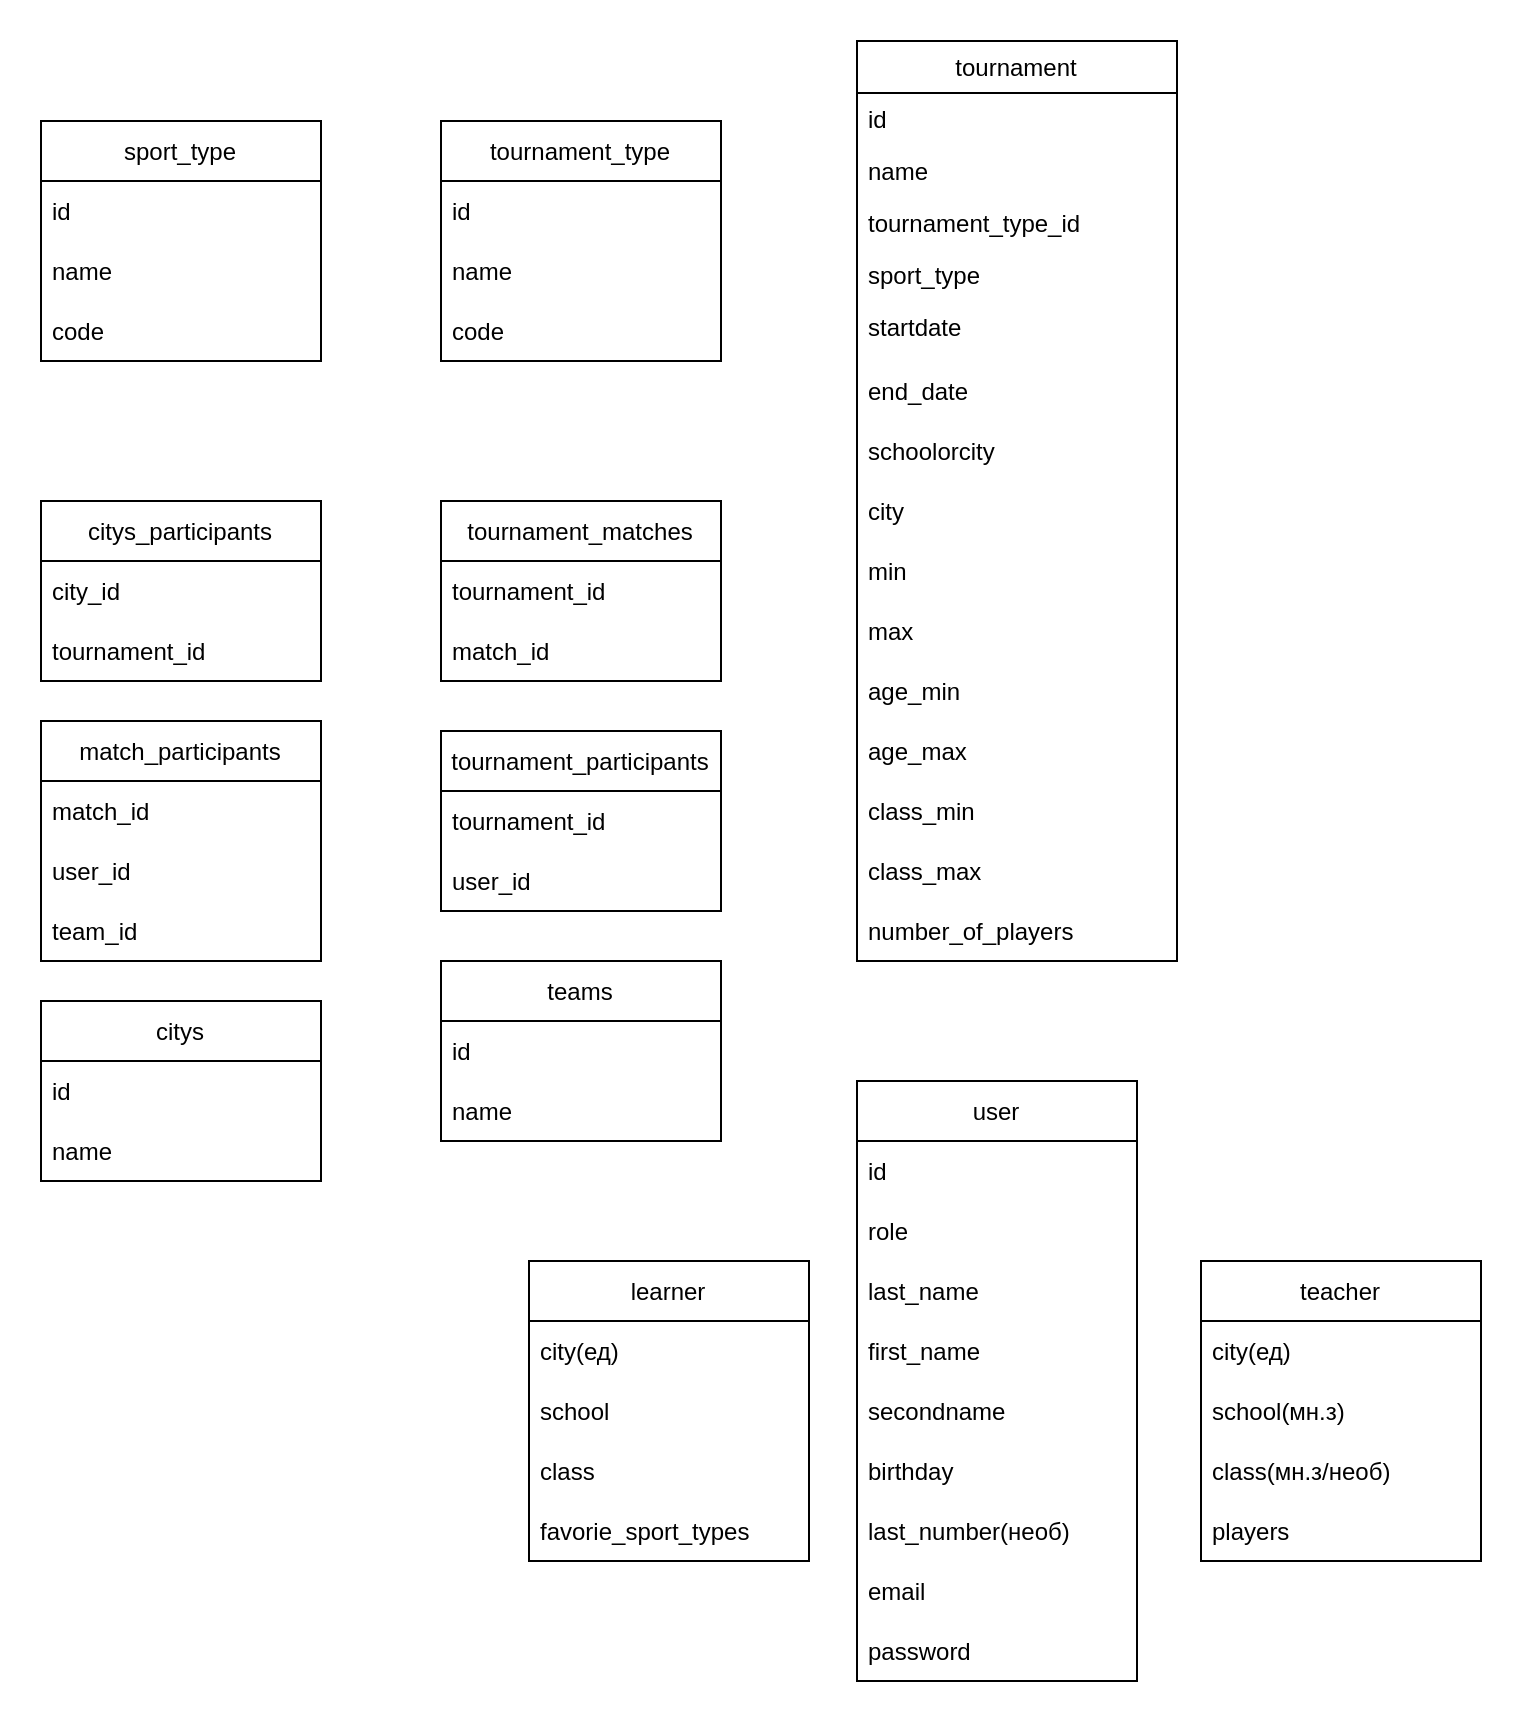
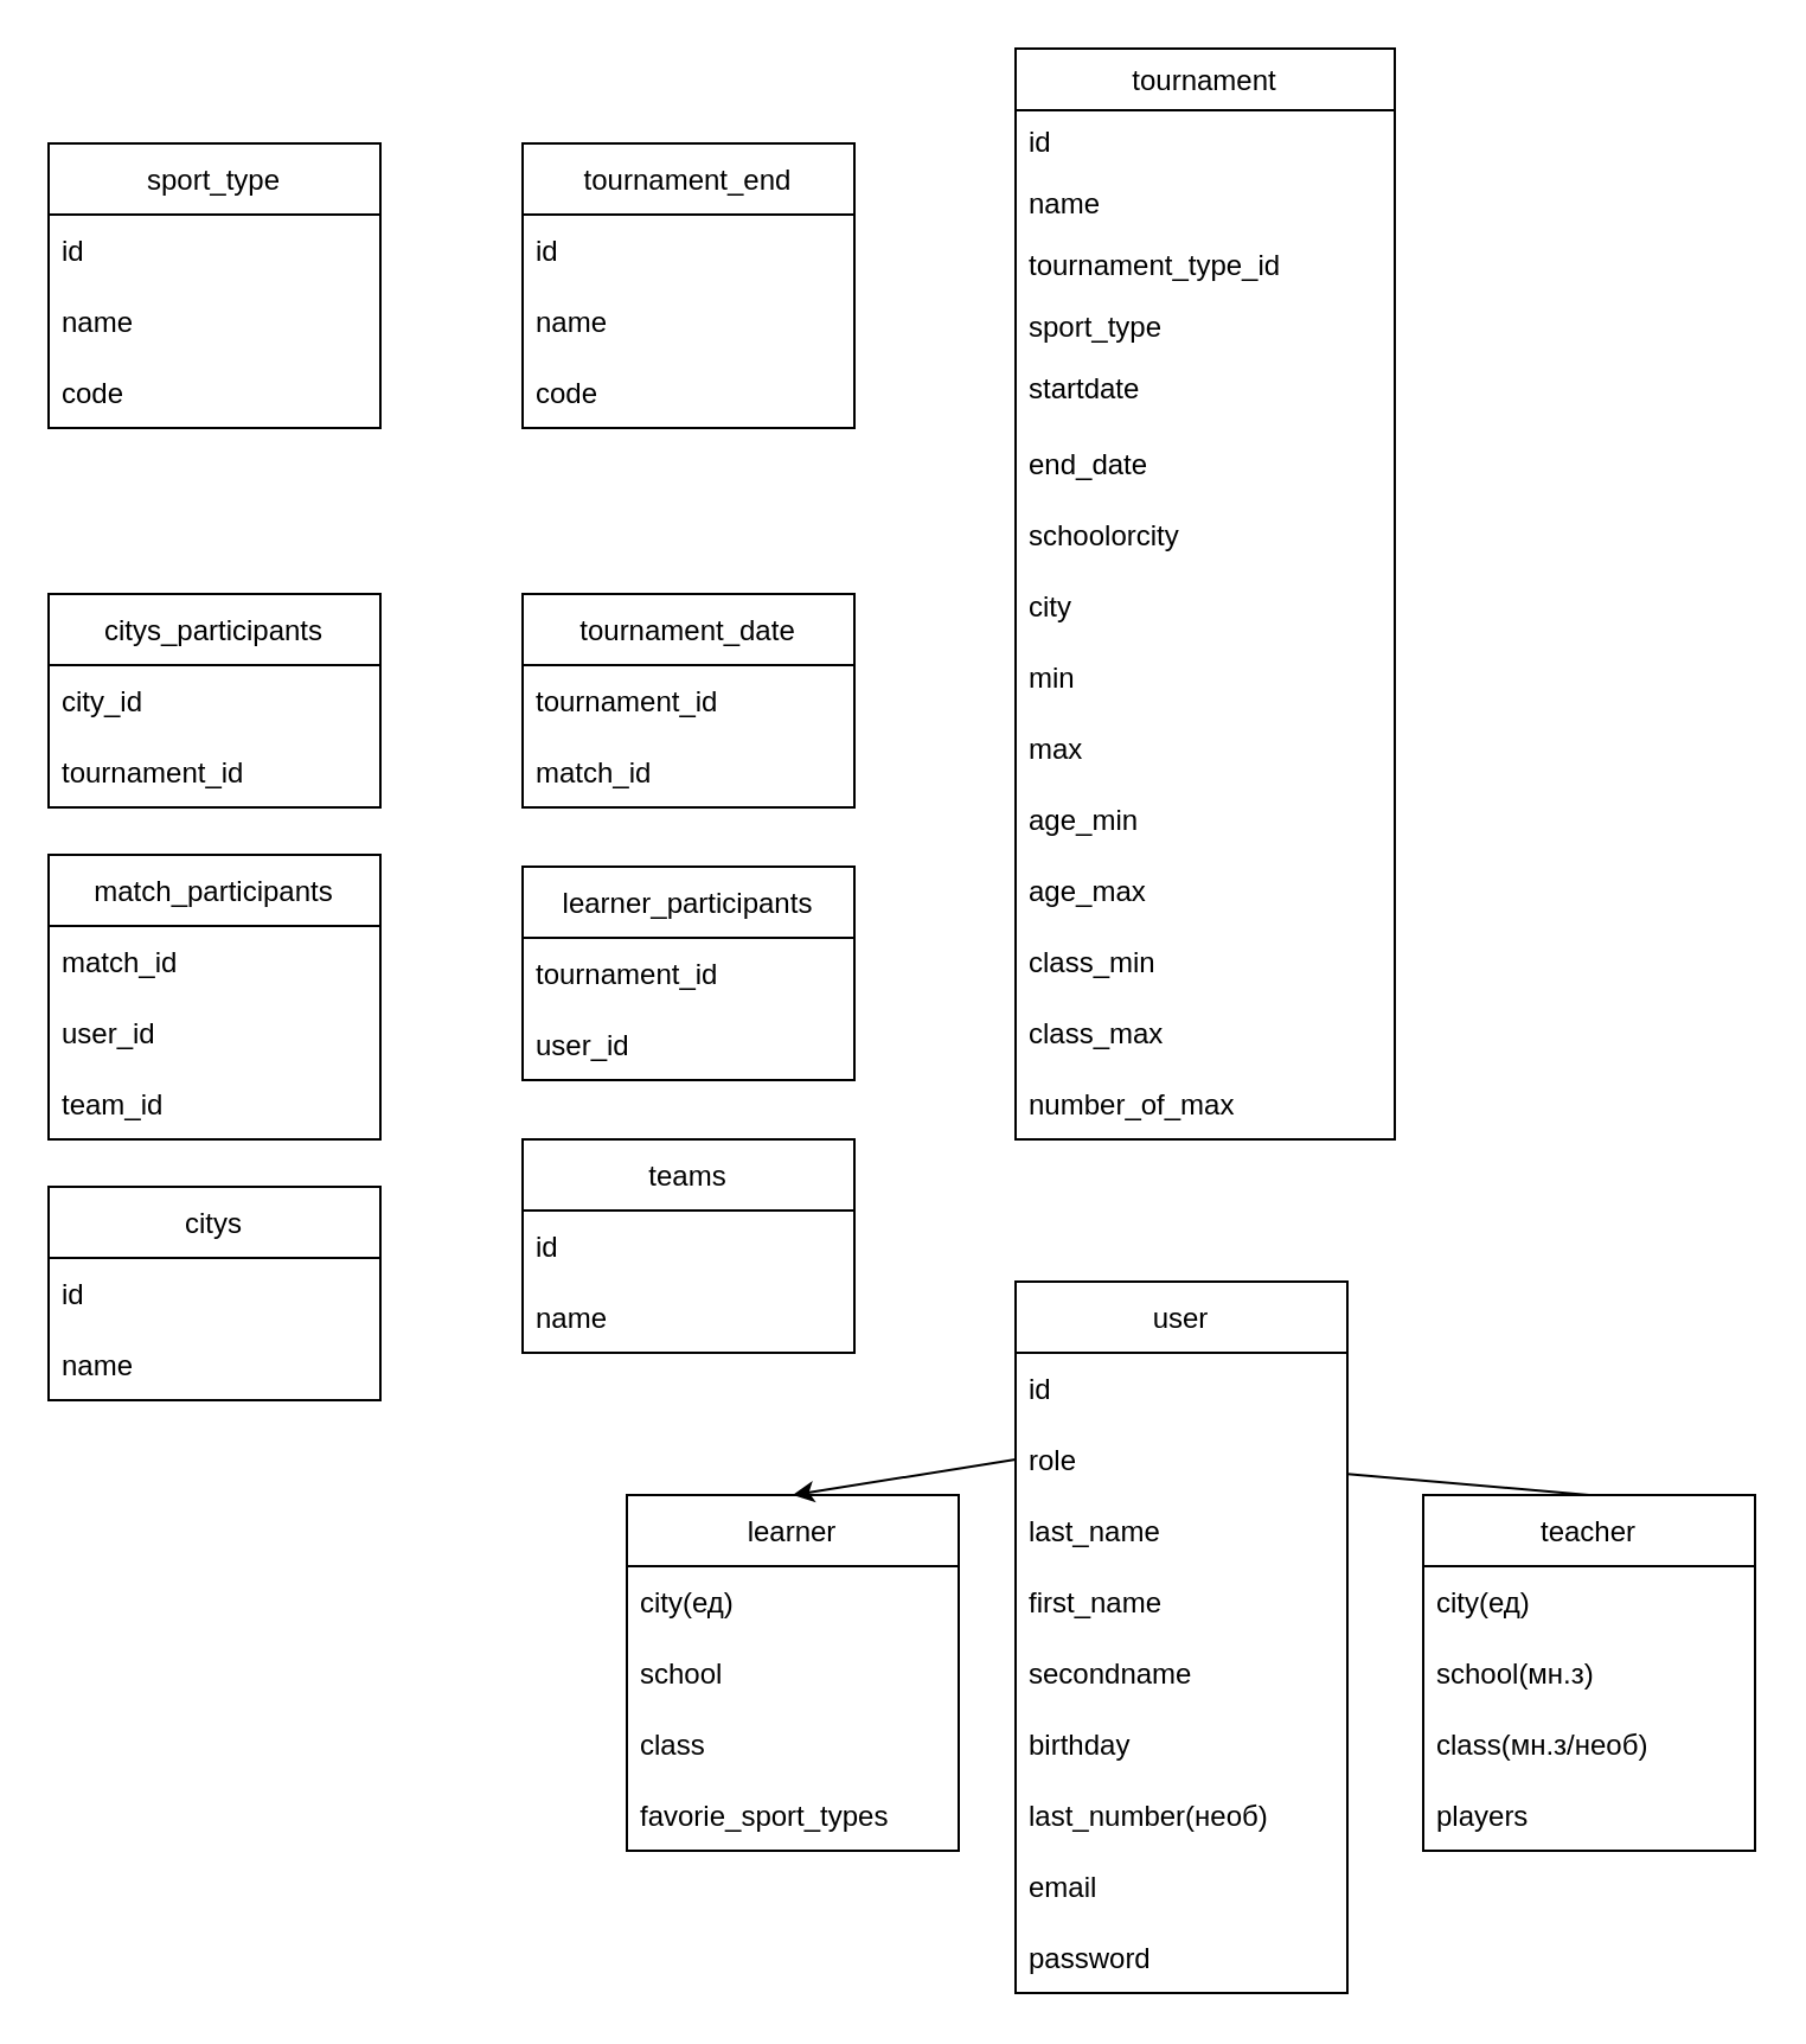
- <mxCell id="21" value="tournament_type" style="swimlane;fontStyle=0;childLayout=stackLayout;horizontal=1;startSize=30;horizontalStack=0;resizeParent=1;resizeParentMax=0;resizeLast=0;collapsible=1;marginBottom=0;" vertex="1" parent="1"><mxGeometry x="220" y="60" width="140" height="120" as="geometry" /></mxCell>
+ <mxCell id="21" value="tournament_end" style="swimlane;fontStyle=0;childLayout=stackLayout;horizontal=1;startSize=30;horizontalStack=0;resizeParent=1;resizeParentMax=0;resizeLast=0;collapsible=1;marginBottom=0;" vertex="1" parent="1"><mxGeometry x="220" y="60" width="140" height="120" as="geometry" /></mxCell>
- <mxCell id="18" value="tournament_matches" style="swimlane;fontStyle=0;childLayout=stackLayout;horizontal=1;startSize=30;horizontalStack=0;resizeParent=1;resizeParentMax=0;resizeLast=0;collapsible=1;marginBottom=0;" vertex="1" parent="1"><mxGeometry x="220" y="250" width="140" height="90" as="geometry" /></mxCell>
+ <mxCell id="18" value="tournament_date" style="swimlane;fontStyle=0;childLayout=stackLayout;horizontal=1;startSize=30;horizontalStack=0;resizeParent=1;resizeParentMax=0;resizeLast=0;collapsible=1;marginBottom=0;" vertex="1" parent="1"><mxGeometry x="220" y="250" width="140" height="90" as="geometry" /></mxCell>
- <mxCell id="32" value="tournament_participants" style="swimlane;fontStyle=0;childLayout=stackLayout;horizontal=1;startSize=30;horizontalStack=0;resizeParent=1;resizeParentMax=0;resizeLast=0;collapsible=1;marginBottom=0;" vertex="1" parent="1"><mxGeometry x="220" y="365" width="140" height="90" as="geometry" /></mxCell>
+ <mxCell id="32" value="learner_participants" style="swimlane;fontStyle=0;childLayout=stackLayout;horizontal=1;startSize=30;horizontalStack=0;resizeParent=1;resizeParentMax=0;resizeLast=0;collapsible=1;marginBottom=0;" vertex="1" parent="1"><mxGeometry x="220" y="365" width="140" height="90" as="geometry" /></mxCell>
- <mxCell id="17" value="number_of_players" style="text;strokeColor=none;fillColor=none;align=left;verticalAlign=middle;spacingLeft=4;spacingRight=4;overflow=hidden;points=[[0,0.5],[1,0.5]];portConstraint=eastwest;rotatable=0;" vertex="1" parent="2"><mxGeometry y="430" width="160" height="30" as="geometry" /></mxCell>
+ <mxCell id="17" value="number_of_max" style="text;strokeColor=none;fillColor=none;align=left;verticalAlign=middle;spacingLeft=4;spacingRight=4;overflow=hidden;points=[[0,0.5],[1,0.5]];portConstraint=eastwest;rotatable=0;" vertex="1" parent="2"><mxGeometry y="430" width="160" height="30" as="geometry" /></mxCell>
+ <mxCell id="66" style="rounded=0;orthogonalLoop=1;jettySize=auto;html=1;exitX=0;exitY=0.5;exitDx=0;exitDy=0;entryX=0.5;entryY=0;entryDx=0;entryDy=0;" edge="1" parent="1" source="47" target="61"><mxGeometry relative="1" as="geometry" /></mxCell>
+ <mxCell id="60" value="" style="endArrow=none;html=1;rounded=0;entryX=0.5;entryY=0;entryDx=0;entryDy=0;" edge="1" parent="1" source="47" target="55"><mxGeometry width="50" height="50" relative="1" as="geometry"><mxPoint x="568" y="665" as="sourcePoint" /><mxPoint x="638.711" y="615" as="targetPoint" /></mxGeometry></mxCell>
